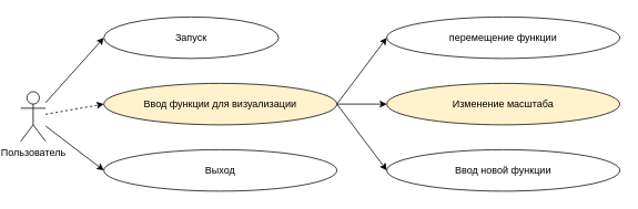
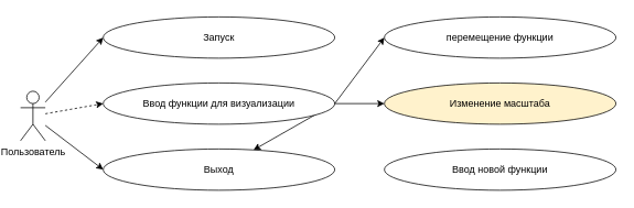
- <mxCell id="6" value="Запуск" style="ellipse;whiteSpace=wrap;html=1;" vertex="1" parent="1"><mxGeometry x="120" y="20" width="210" height="50" as="geometry" /></mxCell>
+ <mxCell id="6" value="Запуск" style="ellipse;whiteSpace=wrap;html=1;" vertex="1" parent="1"><mxGeometry x="120" y="20" width="280" height="50" as="geometry" /></mxCell>
- <mxCell id="10" value="Ввод функции для визуализации" style="ellipse;whiteSpace=wrap;html=1;fillColor=#fff2cc;" vertex="1" parent="1"><mxGeometry x="120" y="100" width="280" height="50" as="geometry" /></mxCell>
+ <mxCell id="10" value="Ввод функции для визуализации" style="ellipse;whiteSpace=wrap;html=1;" vertex="1" parent="1"><mxGeometry x="120" y="100" width="280" height="50" as="geometry" /></mxCell>
- <mxCell id="9" style="edgeStyle=none;rounded=0;orthogonalLoop=1;jettySize=auto;html=1;entryX=0;entryY=0.5;entryDx=0;entryDy=0;exitX=1;exitY=0.5;exitDx=0;exitDy=0;" edge="1" parent="1" source="10" target="14"><mxGeometry relative="1" as="geometry" /></mxCell>
+ <mxCell id="9" style="edgeStyle=none;rounded=0;orthogonalLoop=1;jettySize=auto;html=1;exitX=1;exitY=0.5;exitDx=0;exitDy=0;" edge="1" parent="1" source="10" target="11"><mxGeometry relative="1" as="geometry" /></mxCell>
